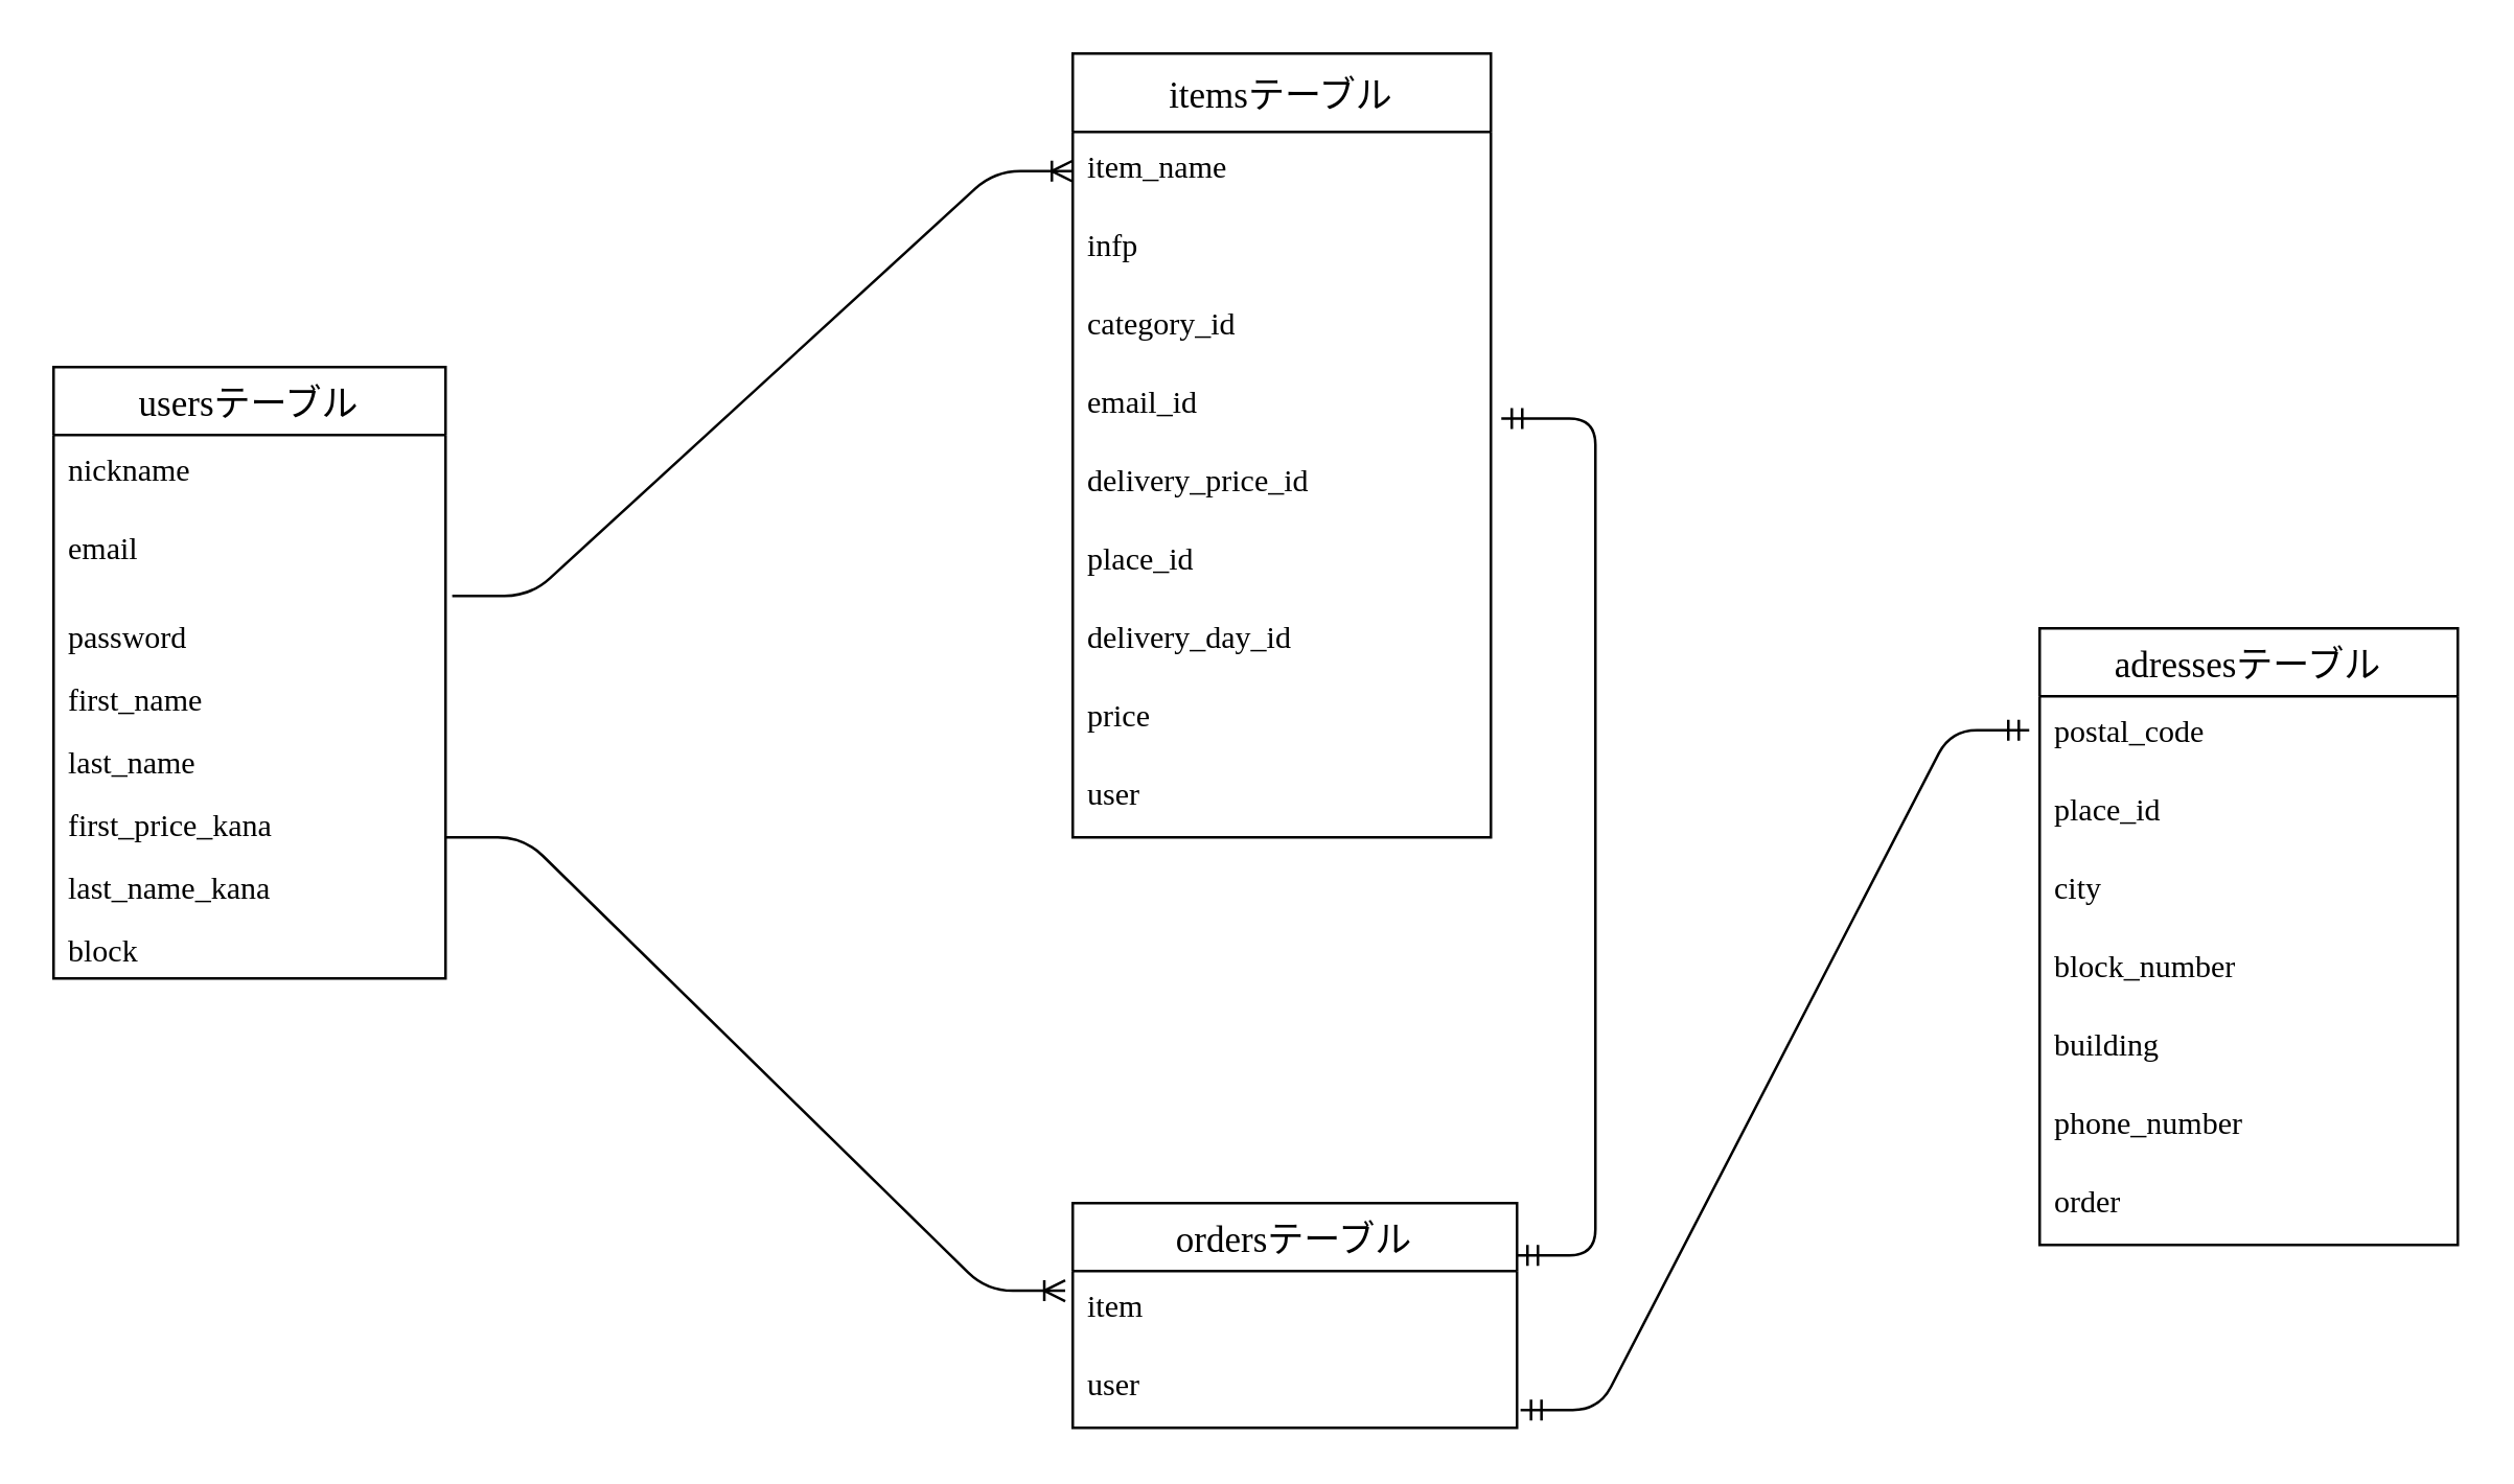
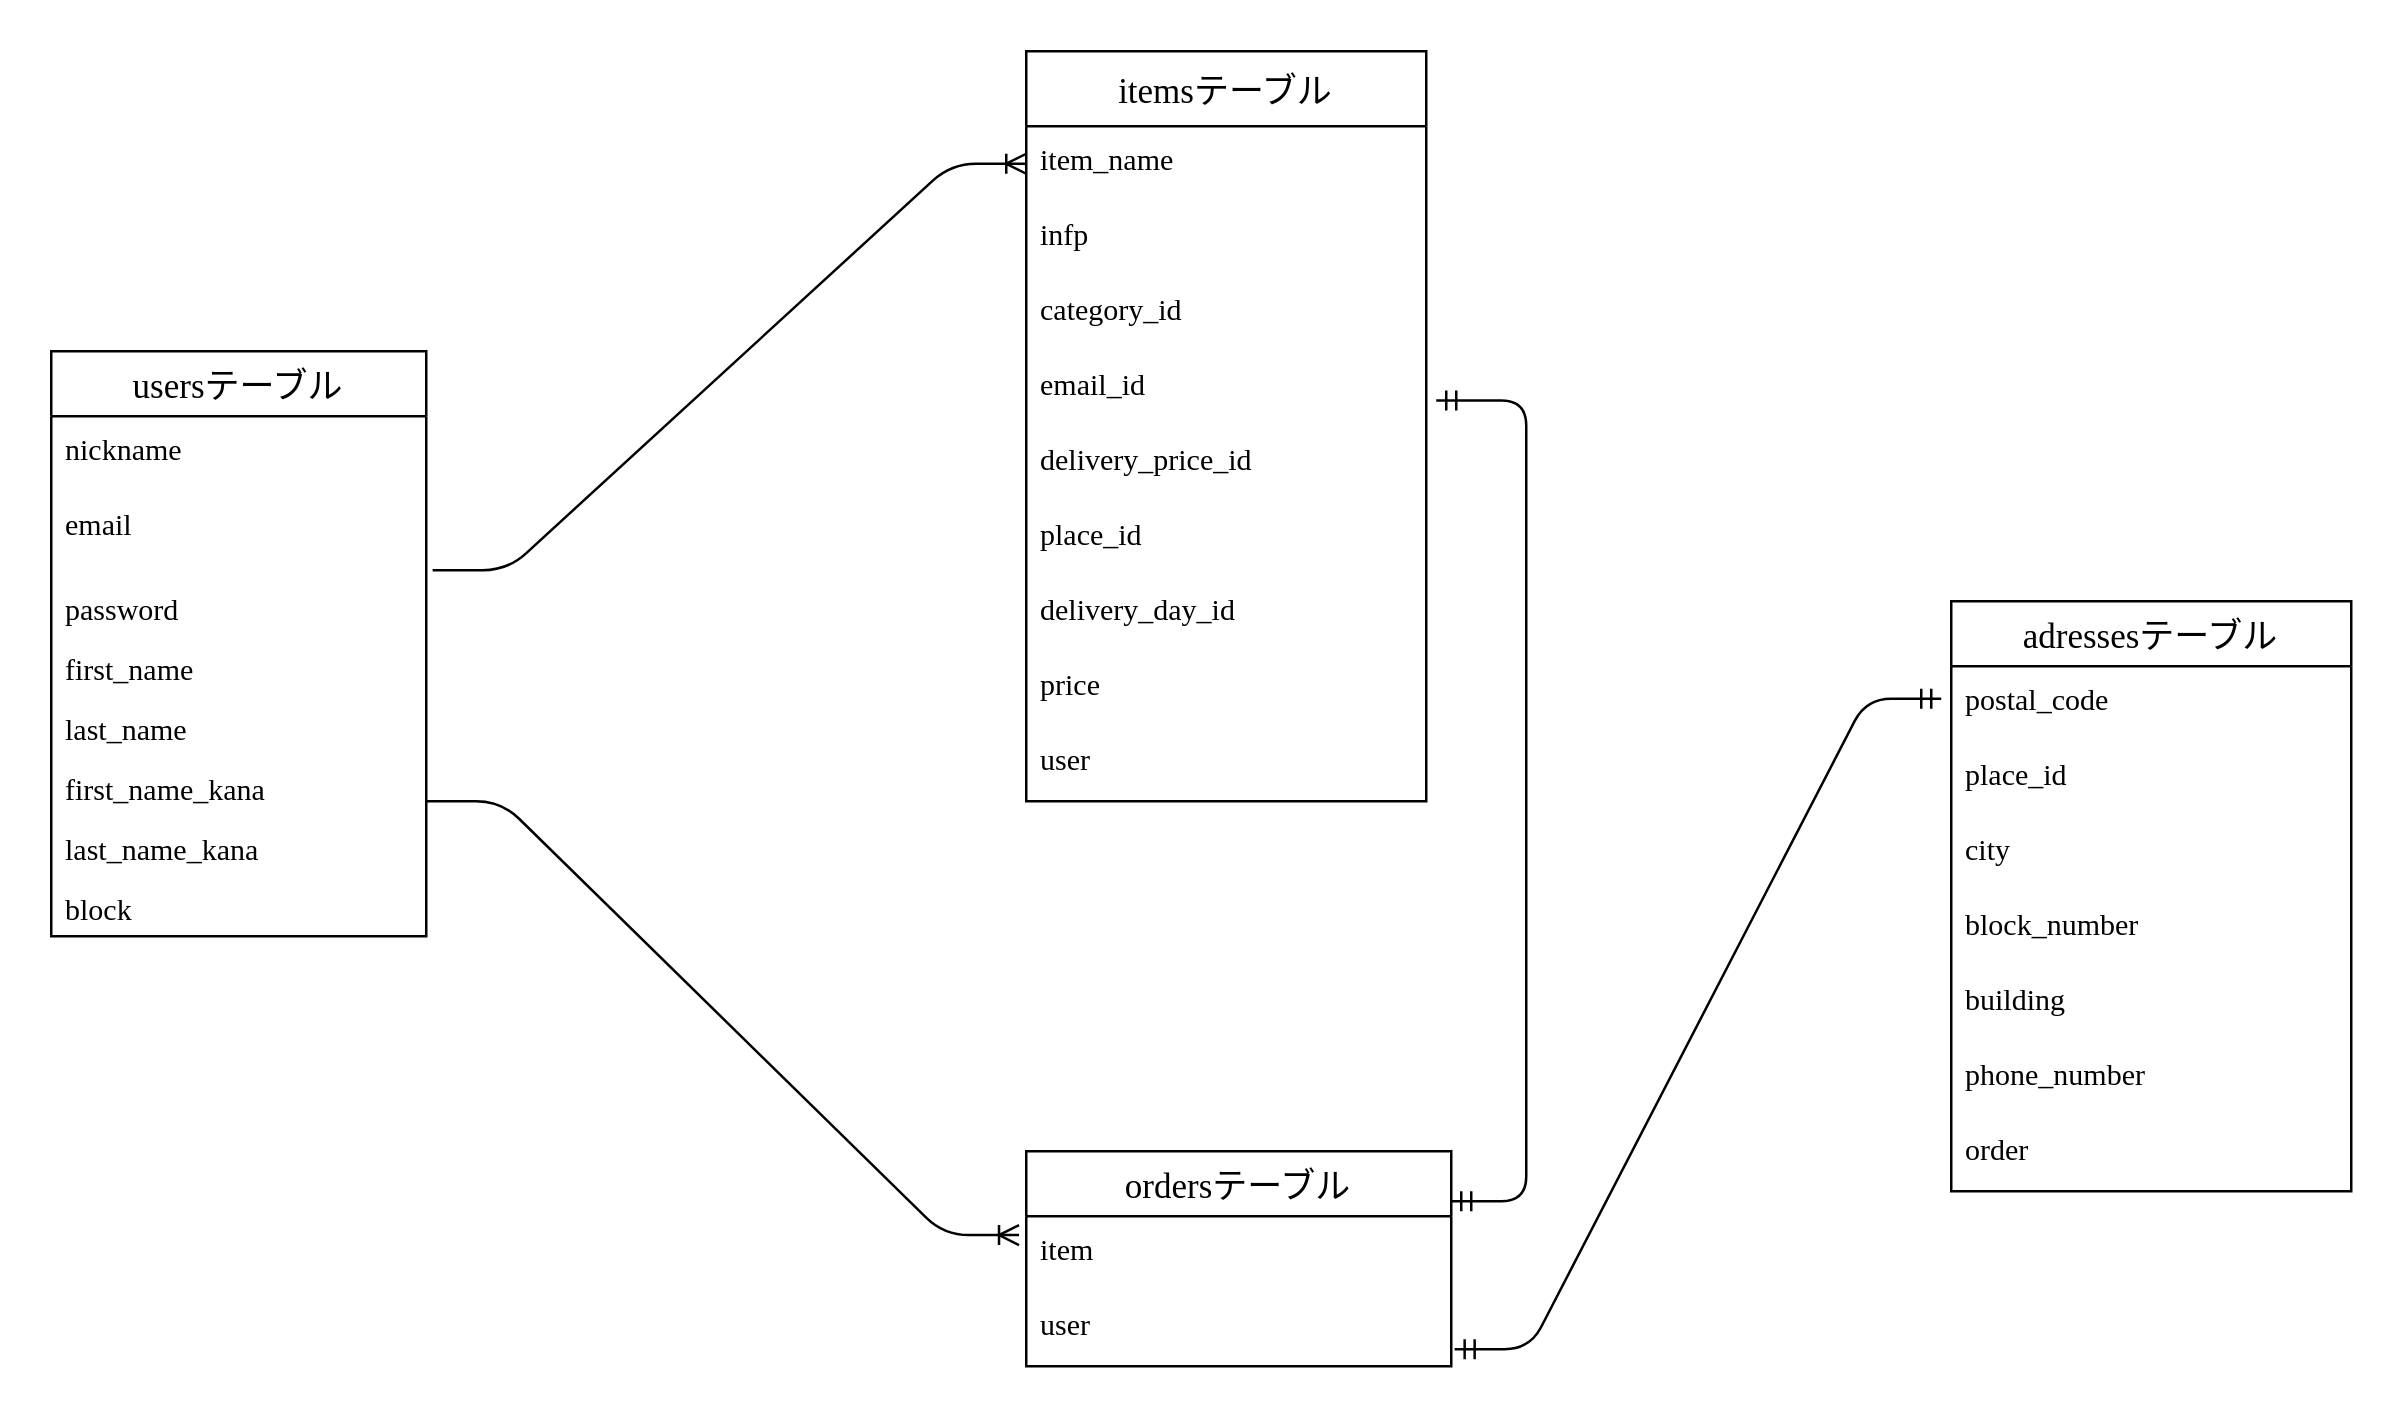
- <mxCell id="8" value="first_price_kana " style="text;strokeColor=none;fillColor=none;spacingLeft=4;spacingRight=4;overflow=hidden;rotatable=0;points=[[0,0.5],[1,0.5]];portConstraint=eastwest;fontSize=12;rounded=0;sketch=0;hachureGap=4;jiggle=2;curveFitting=1;fontFamily=Verdana;" parent="2" vertex="1"><mxGeometry y="162" width="150" height="24" as="geometry" /></mxCell>
+ <mxCell id="8" value="first_name_kana " style="text;strokeColor=none;fillColor=none;spacingLeft=4;spacingRight=4;overflow=hidden;rotatable=0;points=[[0,0.5],[1,0.5]];portConstraint=eastwest;fontSize=12;rounded=0;sketch=0;hachureGap=4;jiggle=2;curveFitting=1;fontFamily=Verdana;" parent="2" vertex="1"><mxGeometry y="162" width="150" height="24" as="geometry" /></mxCell>
